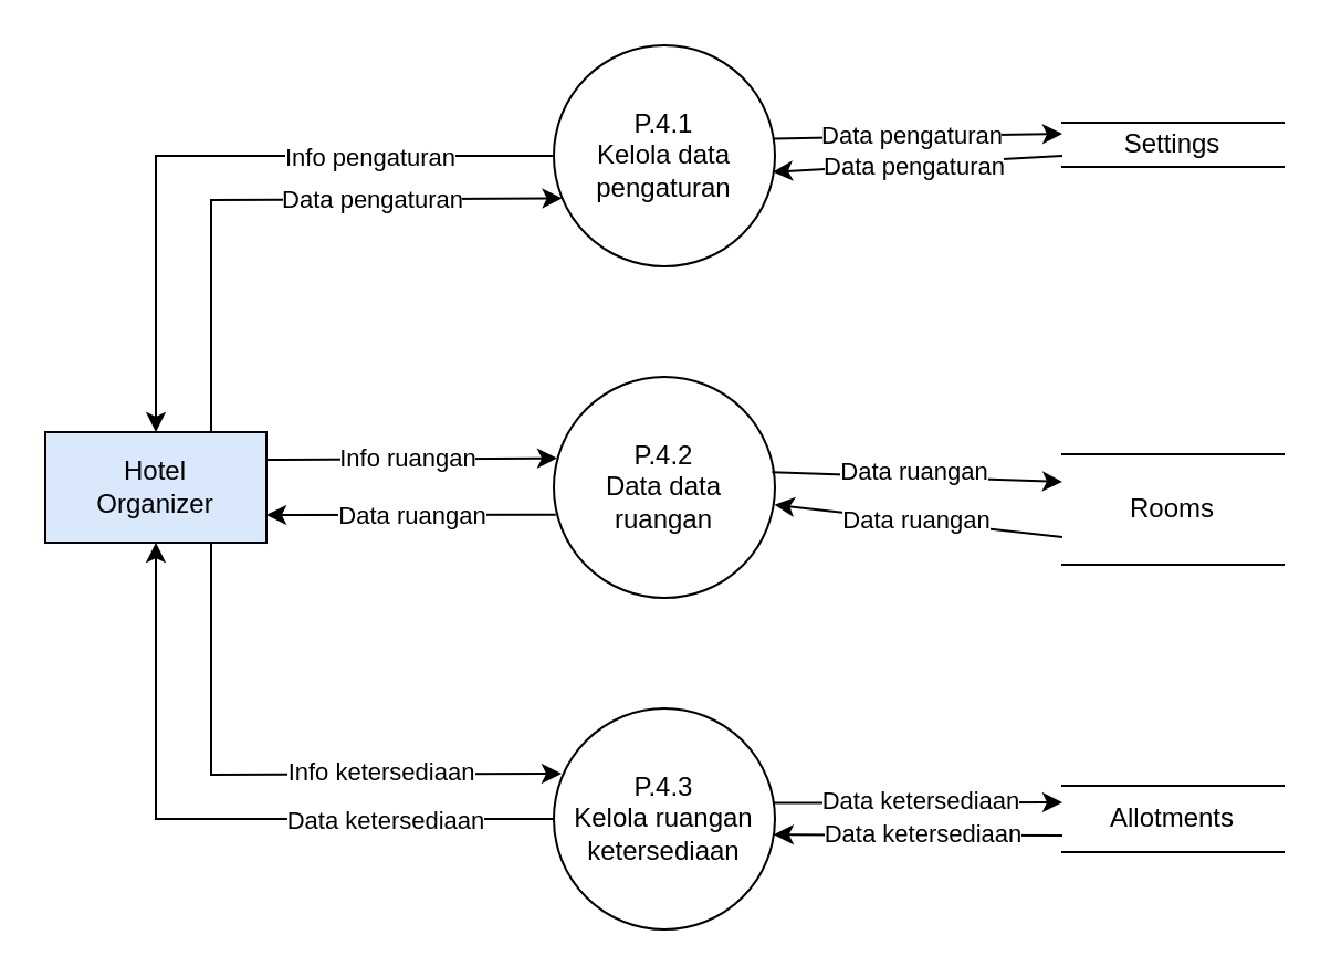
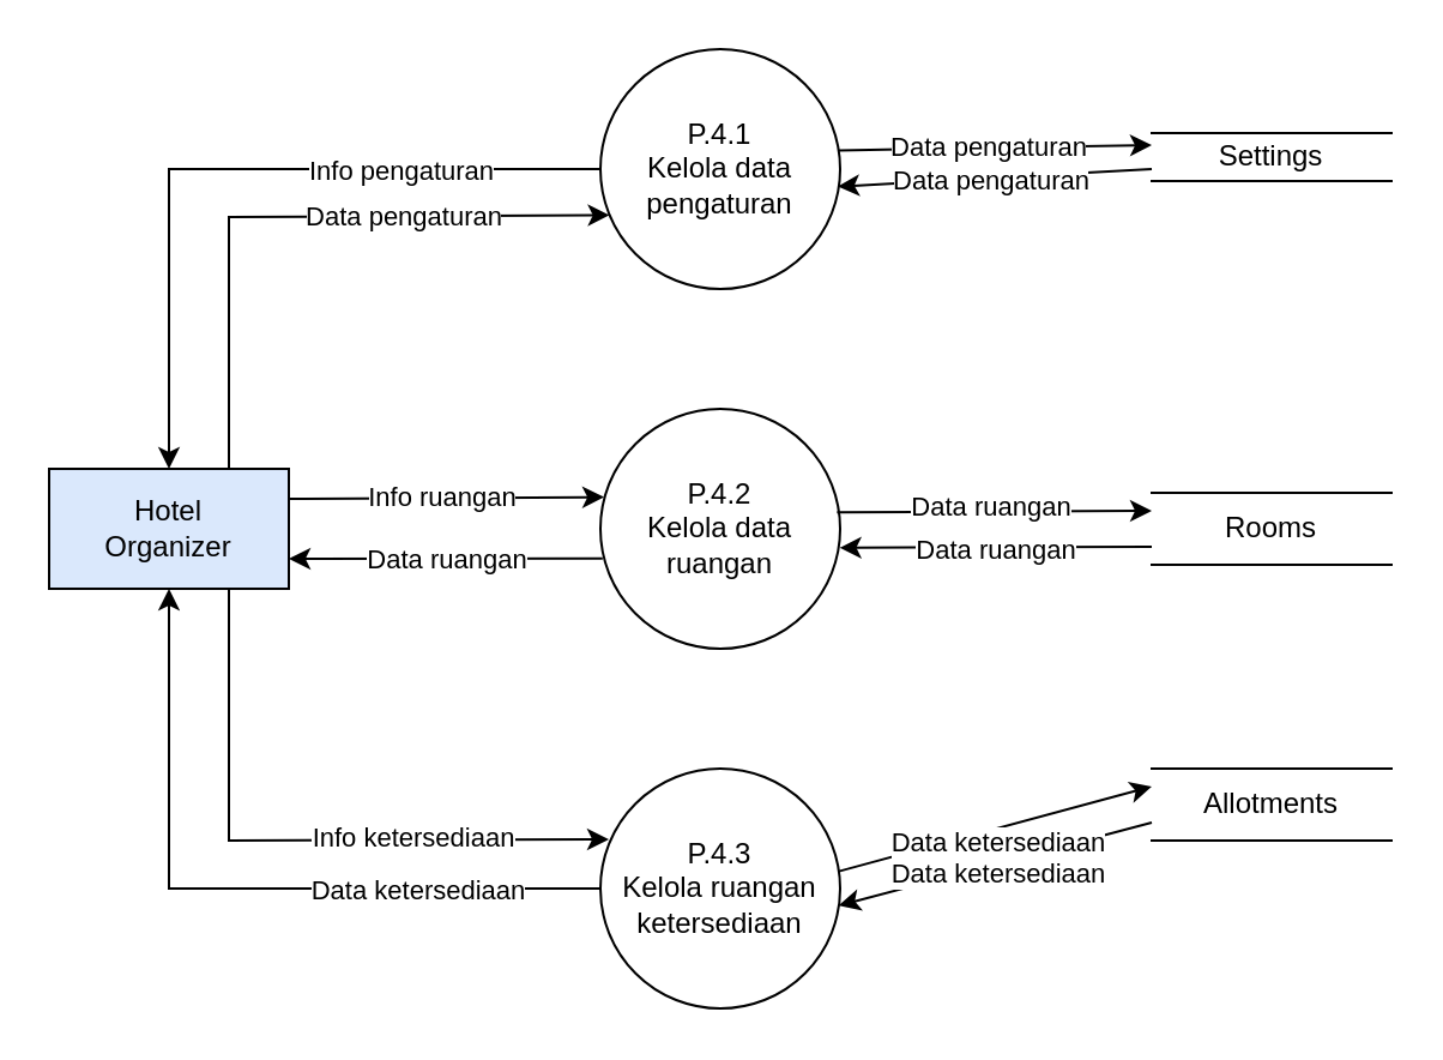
- <mxCell id="3" value="&lt;div&gt;P.4.2&lt;/div&gt;Data data&lt;div&gt;ruangan&lt;/div&gt;" style="shape=ellipse;html=1;dashed=0;whiteSpace=wrap;aspect=fixed;perimeter=ellipsePerimeter;" vertex="1" parent="1"><mxGeometry x="250" y="170" width="100" height="100" as="geometry" /></mxCell>
+ <mxCell id="3" value="&lt;div&gt;P.4.2&lt;/div&gt;Kelola data&lt;div&gt;ruangan&lt;/div&gt;" style="shape=ellipse;html=1;dashed=0;whiteSpace=wrap;aspect=fixed;perimeter=ellipsePerimeter;" vertex="1" parent="1"><mxGeometry x="250" y="170" width="100" height="100" as="geometry" /></mxCell>
- <mxCell id="6" value="Rooms" style="html=1;dashed=0;whiteSpace=wrap;shape=partialRectangle;right=0;left=0;" vertex="1" parent="1"><mxGeometry x="480" y="205" width="100" height="50" as="geometry" /></mxCell>
+ <mxCell id="6" value="Rooms" style="html=1;dashed=0;whiteSpace=wrap;shape=partialRectangle;right=0;left=0;" vertex="1" parent="1"><mxGeometry x="480" y="205" width="100" height="30" as="geometry" /></mxCell>
- <mxCell id="7" value="Allotments" style="html=1;dashed=0;whiteSpace=wrap;shape=partialRectangle;right=0;left=0;" vertex="1" parent="1"><mxGeometry x="480" y="355" width="100" height="30" as="geometry" /></mxCell>
+ <mxCell id="7" value="Allotments" style="html=1;dashed=0;whiteSpace=wrap;shape=partialRectangle;right=0;left=0;" vertex="1" parent="1"><mxGeometry x="480" y="320" width="100" height="30" as="geometry" /></mxCell>
